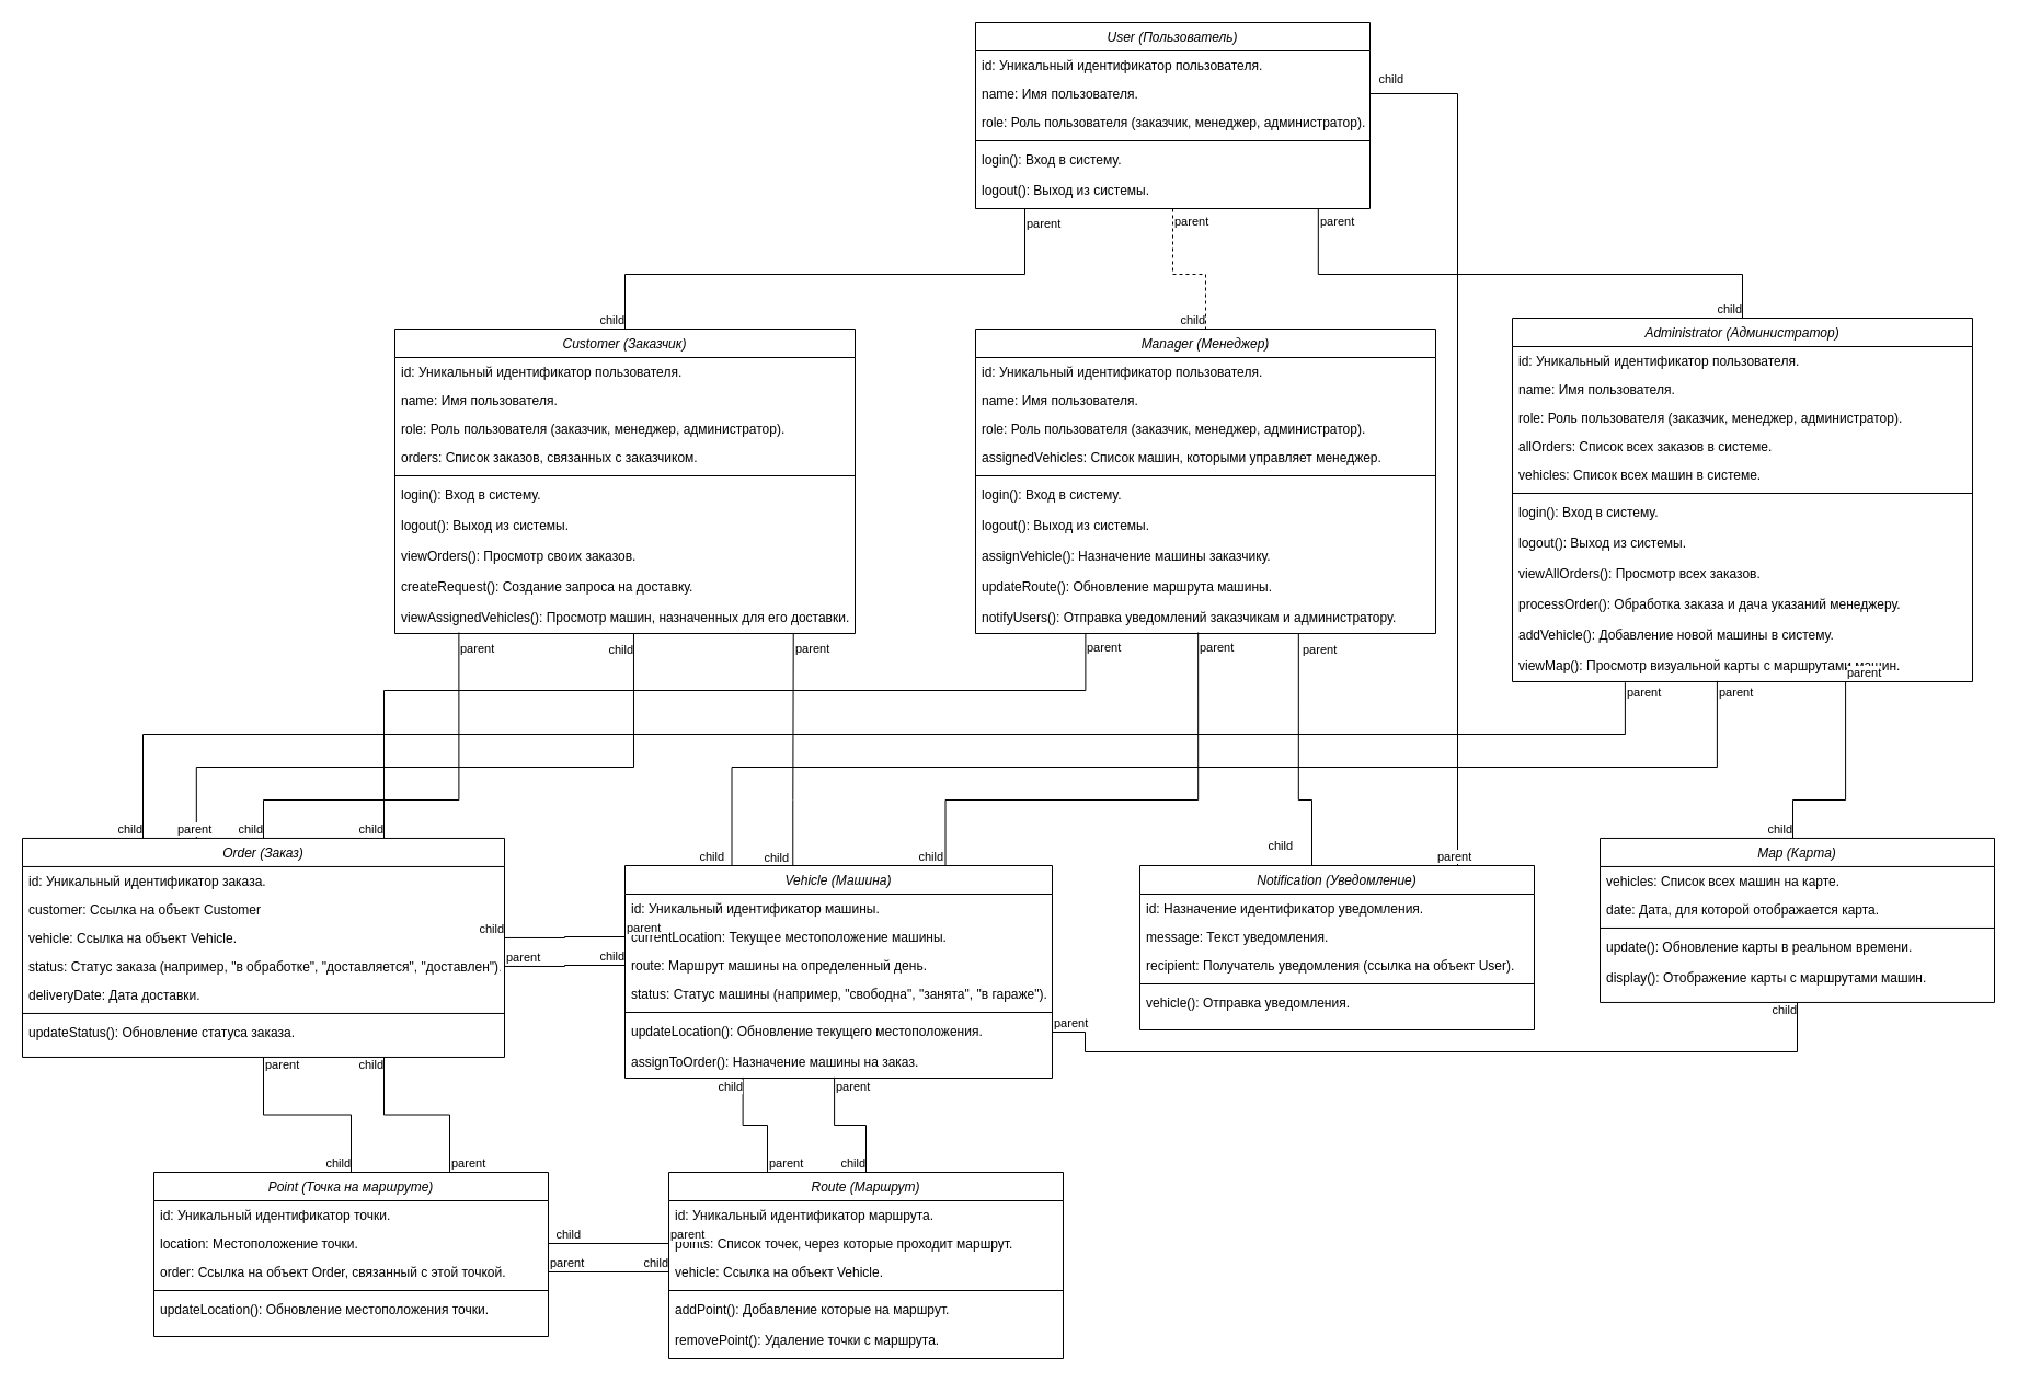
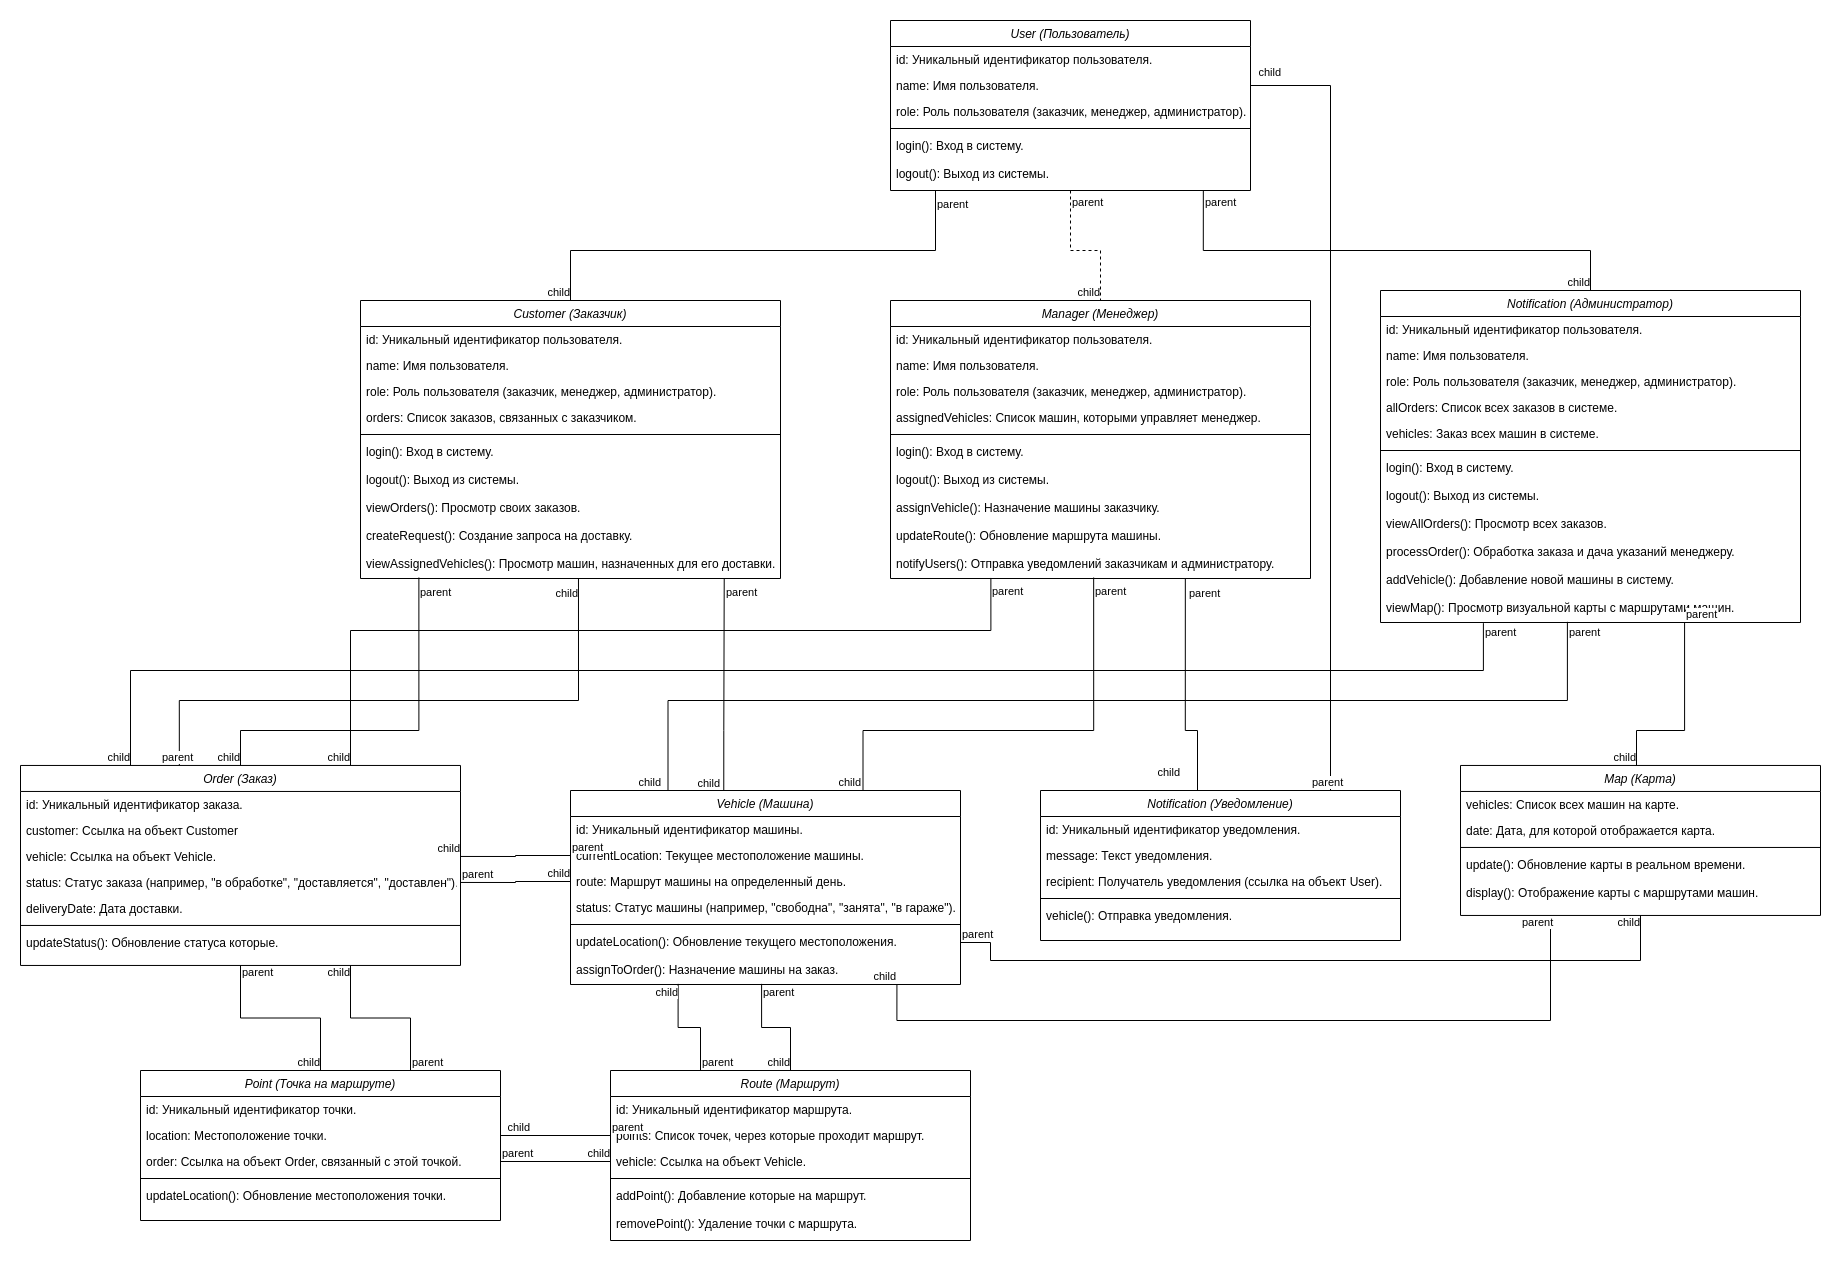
- <mxCell id="31" value="Administrator (Администратор)" style="swimlane;fontStyle=2;align=center;verticalAlign=top;childLayout=stackLayout;horizontal=1;startSize=26;horizontalStack=0;resizeParent=1;resizeLast=0;collapsible=1;marginBottom=0;rounded=0;shadow=0;strokeWidth=1;" vertex="1" parent="1"><mxGeometry x="1380" y="290" width="420" height="332" as="geometry"><mxRectangle x="230" y="140" width="160" height="26" as="alternateBounds" /></mxGeometry></mxCell>
+ <mxCell id="31" value="Notification (Администратор)" style="swimlane;fontStyle=2;align=center;verticalAlign=top;childLayout=stackLayout;horizontal=1;startSize=26;horizontalStack=0;resizeParent=1;resizeLast=0;collapsible=1;marginBottom=0;rounded=0;shadow=0;strokeWidth=1;" vertex="1" parent="1"><mxGeometry x="1380" y="290" width="420" height="332" as="geometry"><mxRectangle x="230" y="140" width="160" height="26" as="alternateBounds" /></mxGeometry></mxCell>
- <mxCell id="36" value="vehicles: Список всех машин в системе." style="text;align=left;verticalAlign=top;spacingLeft=4;spacingRight=4;overflow=hidden;rotatable=0;points=[[0,0.5],[1,0.5]];portConstraint=eastwest;rounded=0;shadow=0;html=0;" vertex="1" parent="31"><mxGeometry y="130" width="420" height="26" as="geometry" /></mxCell>
+ <mxCell id="36" value="vehicles: Заказ всех машин в системе." style="text;align=left;verticalAlign=top;spacingLeft=4;spacingRight=4;overflow=hidden;rotatable=0;points=[[0,0.5],[1,0.5]];portConstraint=eastwest;rounded=0;shadow=0;html=0;" vertex="1" parent="31"><mxGeometry y="130" width="420" height="26" as="geometry" /></mxCell>
- <mxCell id="74" value="id: Назначение идентификатор уведомления." style="text;align=left;verticalAlign=top;spacingLeft=4;spacingRight=4;overflow=hidden;rotatable=0;points=[[0,0.5],[1,0.5]];portConstraint=eastwest;" vertex="1" parent="73"><mxGeometry y="26" width="360" height="26" as="geometry" /></mxCell>
+ <mxCell id="74" value="id: Уникальный идентификатор уведомления." style="text;align=left;verticalAlign=top;spacingLeft=4;spacingRight=4;overflow=hidden;rotatable=0;points=[[0,0.5],[1,0.5]];portConstraint=eastwest;" vertex="1" parent="73"><mxGeometry y="26" width="360" height="26" as="geometry" /></mxCell>
- <mxCell id="51" value="updateStatus(): Обновление статуса заказа.&#10;" style="text;align=left;verticalAlign=top;spacingLeft=4;spacingRight=4;overflow=hidden;rotatable=0;points=[[0,0.5],[1,0.5]];portConstraint=eastwest;" vertex="1" parent="44"><mxGeometry y="164" width="440" height="28" as="geometry" /></mxCell>
+ <mxCell id="51" value="updateStatus(): Обновление статуса которые.&#10;" style="text;align=left;verticalAlign=top;spacingLeft=4;spacingRight=4;overflow=hidden;rotatable=0;points=[[0,0.5],[1,0.5]];portConstraint=eastwest;" vertex="1" parent="44"><mxGeometry y="164" width="440" height="28" as="geometry" /></mxCell>
+ <mxCell id="142" value="" style="endArrow=none;html=1;edgeStyle=orthogonalEdgeStyle;rounded=0;exitX=0.25;exitY=1;exitDx=0;exitDy=0;entryX=0.837;entryY=0.991;entryDx=0;entryDy=0;entryPerimeter=0;" edge="1" parent="1" source="67" target="59"><mxGeometry relative="1" as="geometry"><mxPoint x="1450" y="1060" as="sourcePoint" /><mxPoint x="1610" y="1060" as="targetPoint" /><Array as="points"><mxPoint x="1550" y="1020" /><mxPoint x="896" y="1020" /><mxPoint x="896" y="984" /></Array></mxGeometry></mxCell>
+ <mxCell id="143" value="parent" style="edgeLabel;resizable=0;html=1;align=left;verticalAlign=bottom;" connectable="0" vertex="1" parent="142"><mxGeometry x="-1" relative="1" as="geometry"><mxPoint x="-30" y="15" as="offset" /></mxGeometry></mxCell>
+ <mxCell id="144" value="child" style="edgeLabel;resizable=0;html=1;align=right;verticalAlign=bottom;" connectable="0" vertex="1" parent="142"><mxGeometry x="1" relative="1" as="geometry" /></mxCell>
